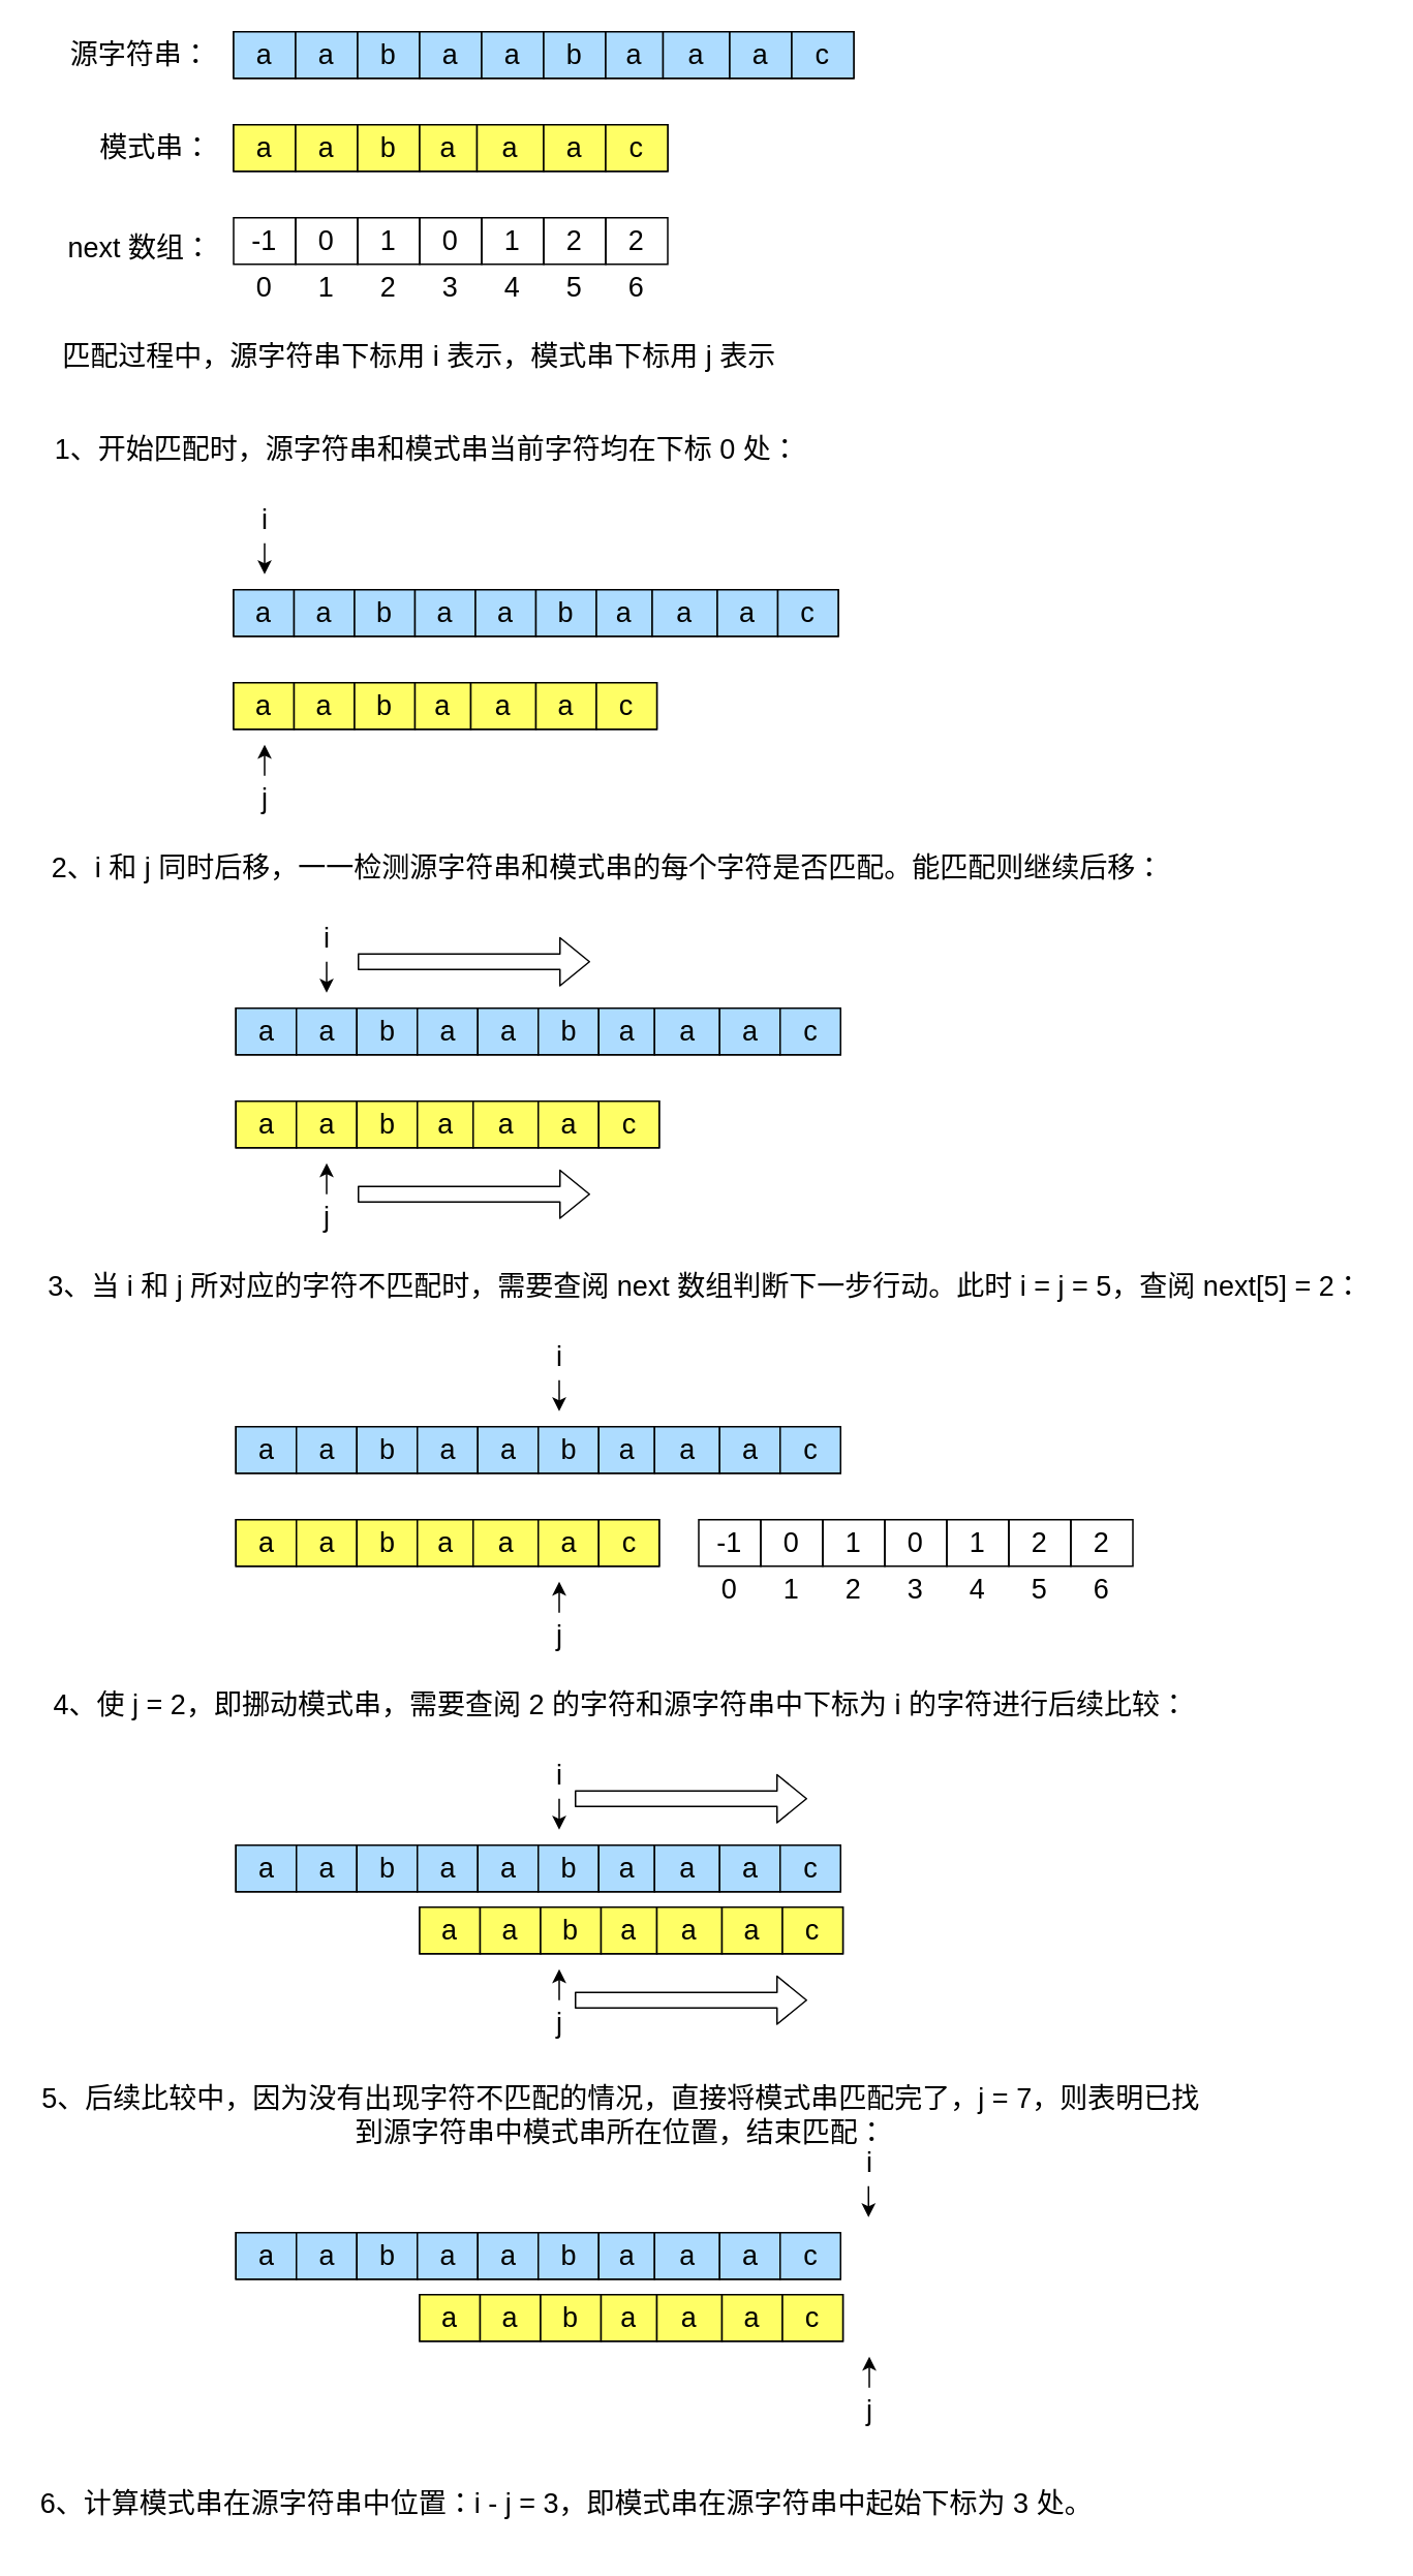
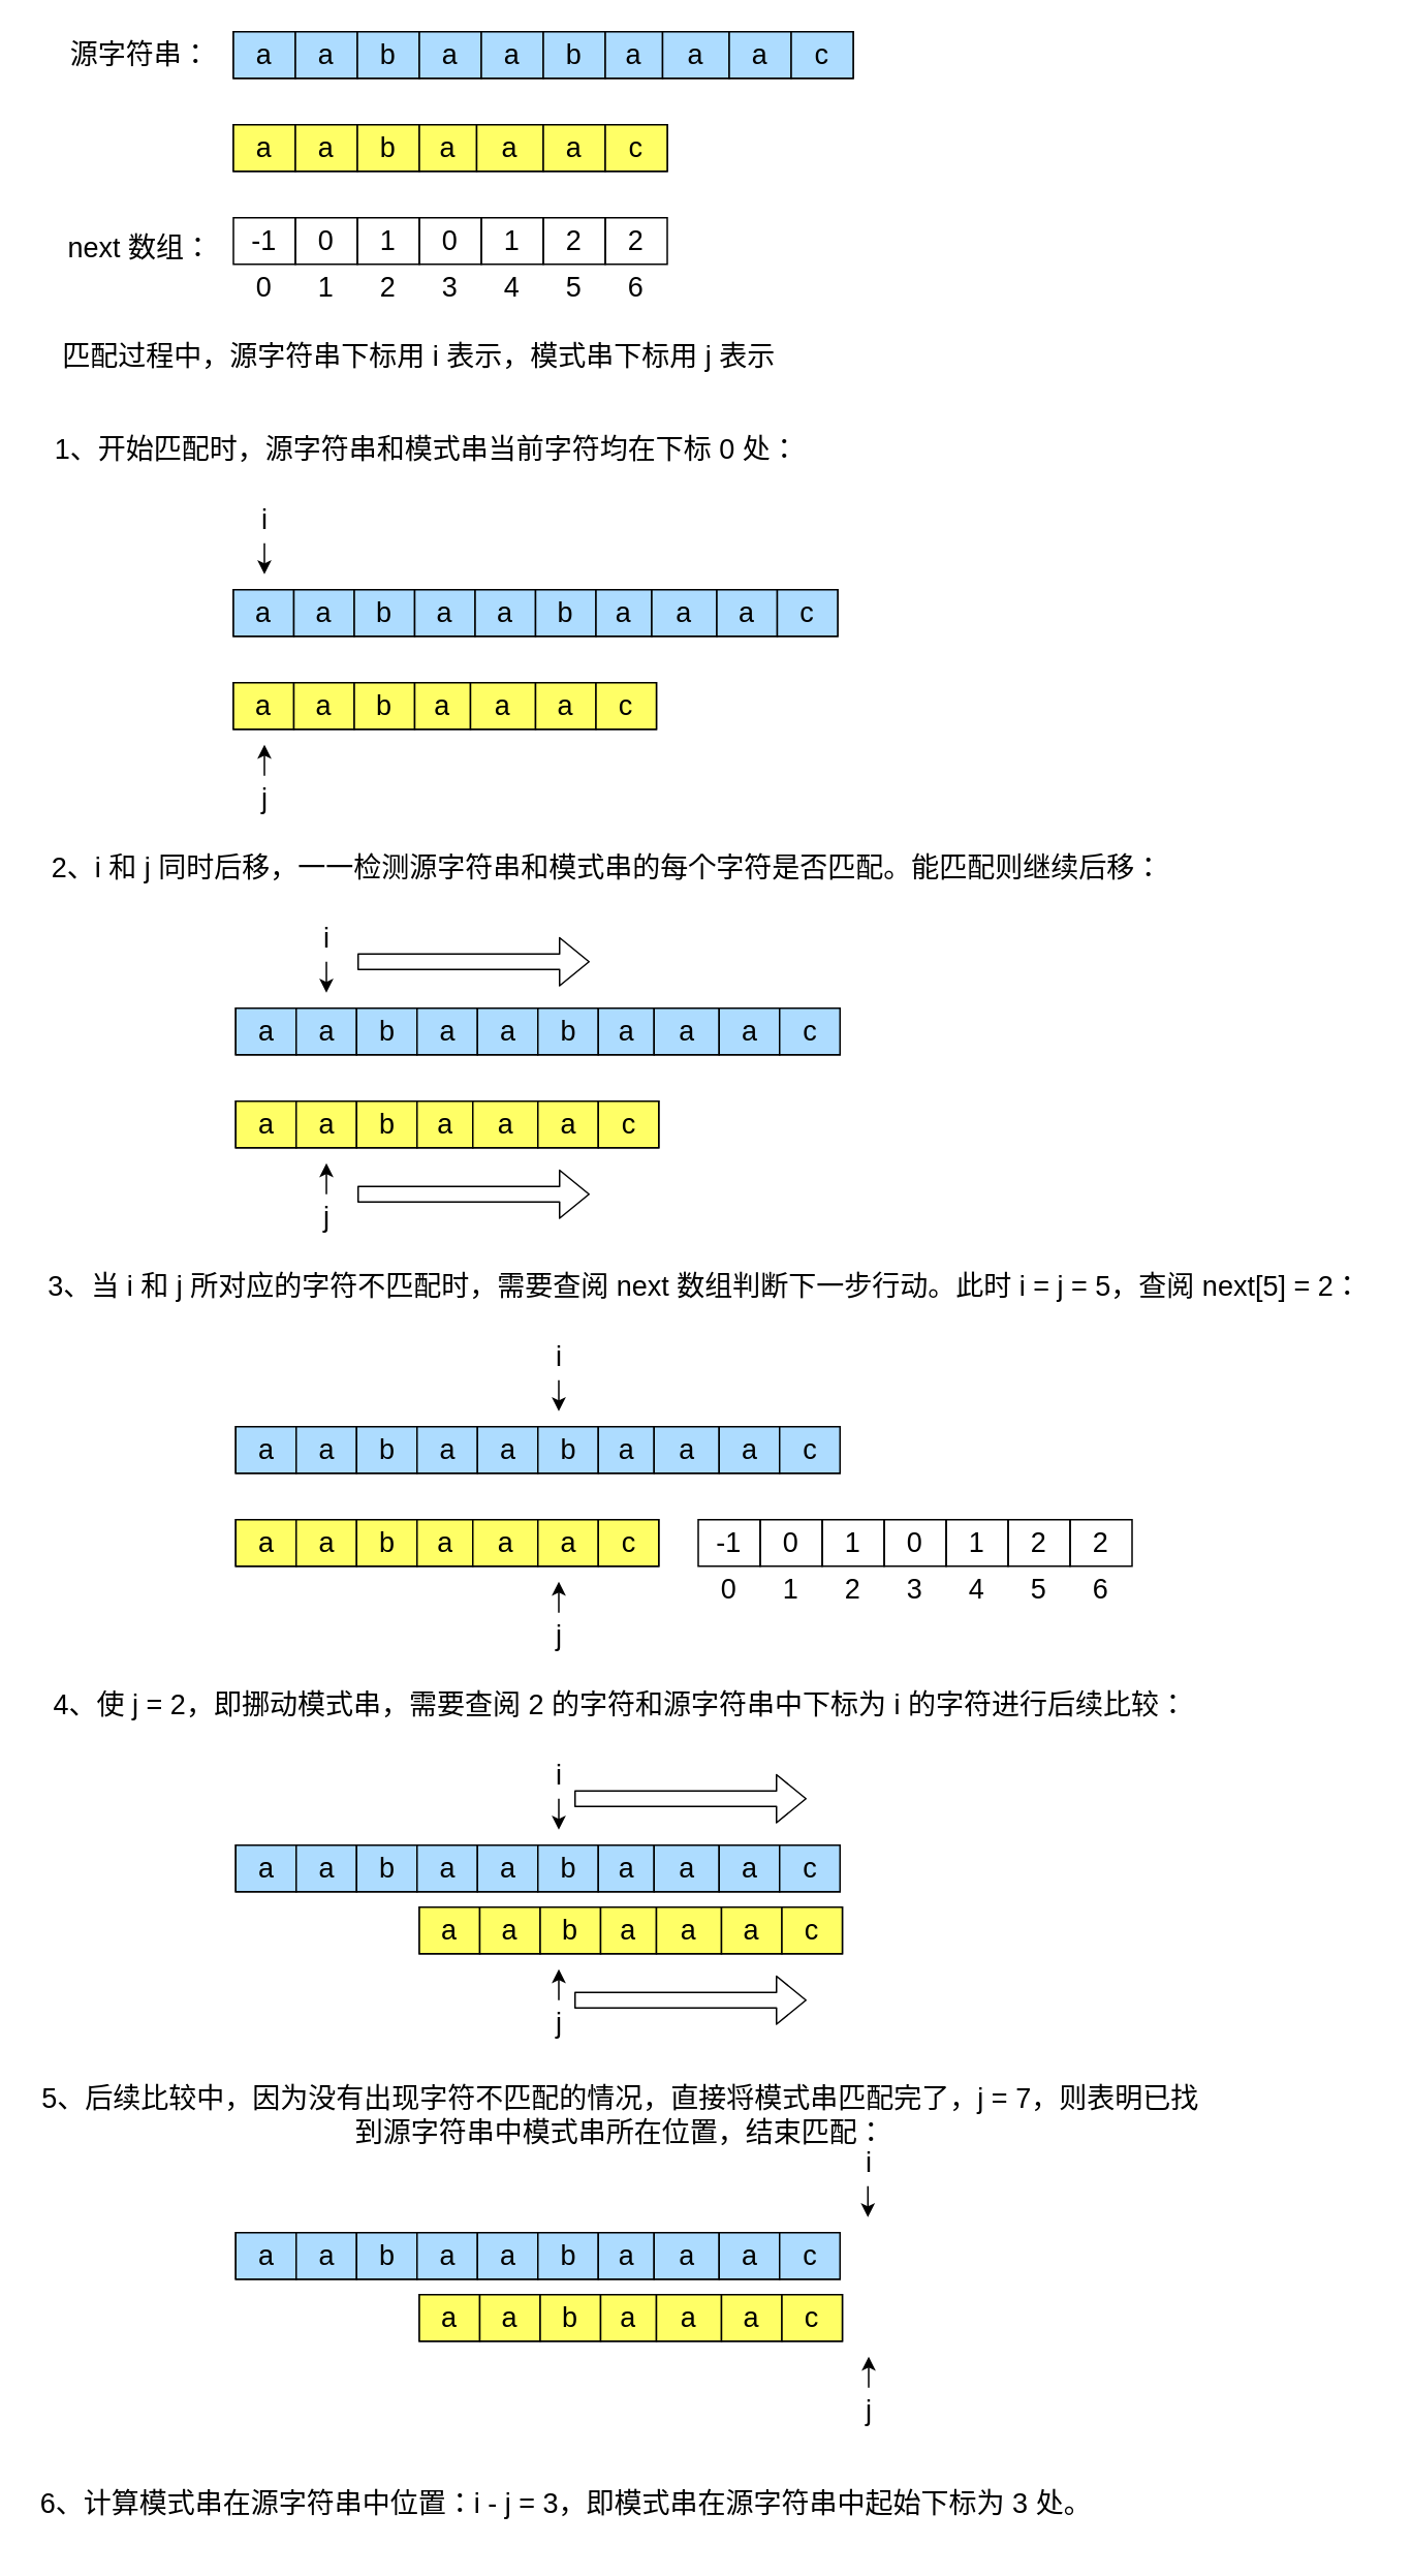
- <mxCell id="24" value="模式串：" style="text;html=1;strokeColor=none;fillColor=none;align=center;verticalAlign=middle;whiteSpace=wrap;rounded=0;shadow=0;comic=0;sketch=0;fontSize=18;fontColor=#000000;" vertex="1" parent="1"><mxGeometry x="50" y="85" width="100" height="20" as="geometry" /></mxCell>
